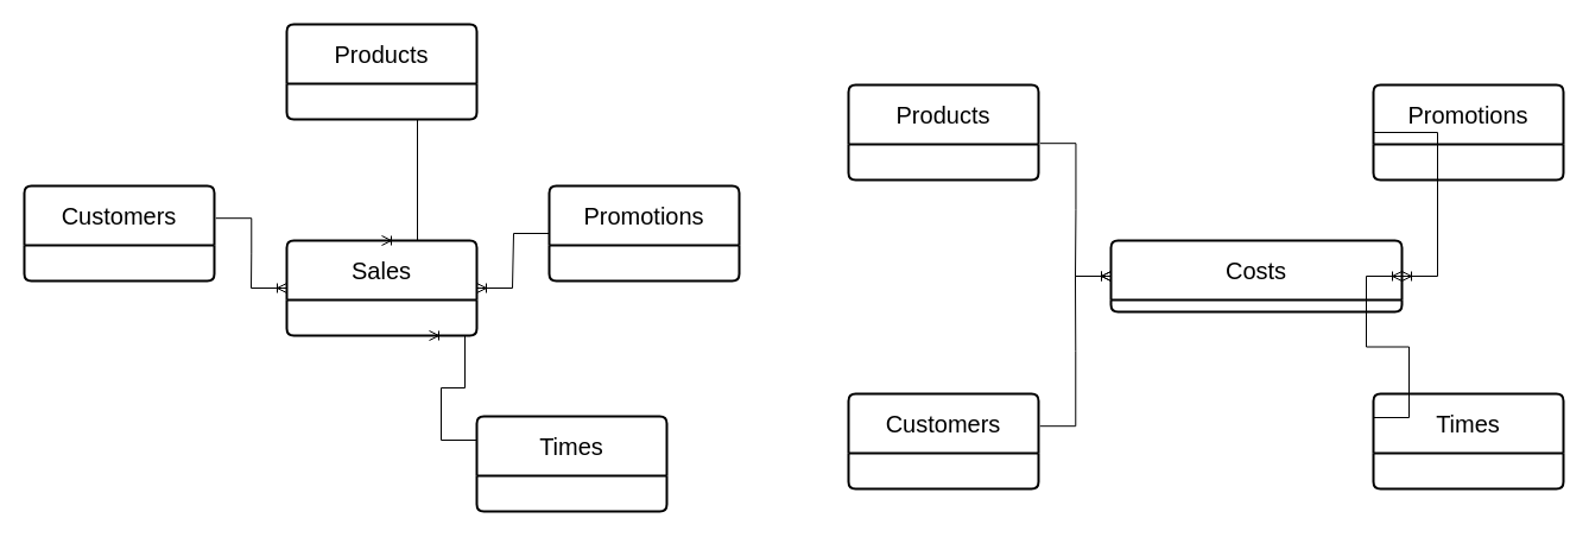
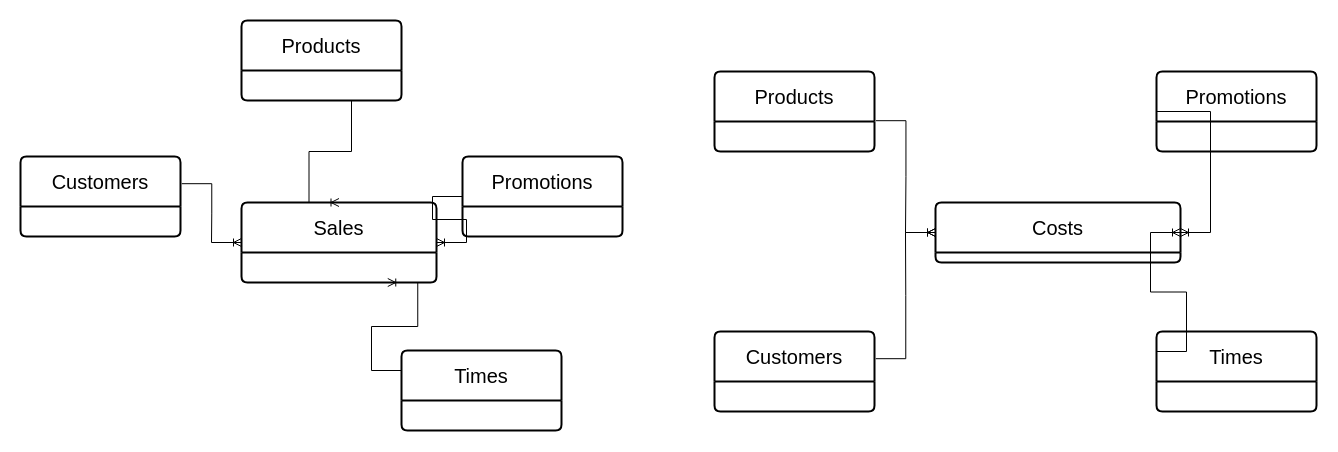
- <mxCell id="2" value="&lt;font style=&quot;font-size: 20px;&quot;&gt;Sales&lt;/font&gt;" style="swimlane;childLayout=stackLayout;horizontal=1;startSize=50;horizontalStack=0;rounded=1;fontSize=14;fontStyle=0;strokeWidth=2;resizeParent=0;resizeLast=1;shadow=0;dashed=0;align=center;arcSize=4;whiteSpace=wrap;html=1;" vertex="1" parent="1"><mxGeometry x="241" y="202" width="160" height="80" as="geometry" /></mxCell>
+ <mxCell id="2" value="&lt;font style=&quot;font-size: 20px;&quot;&gt;Sales&lt;/font&gt;" style="swimlane;childLayout=stackLayout;horizontal=1;startSize=50;horizontalStack=0;rounded=1;fontSize=14;fontStyle=0;strokeWidth=2;resizeParent=0;resizeLast=1;shadow=0;dashed=0;align=center;arcSize=4;whiteSpace=wrap;html=1;" vertex="1" parent="1"><mxGeometry x="241" y="202" width="195" height="80" as="geometry" /></mxCell>
